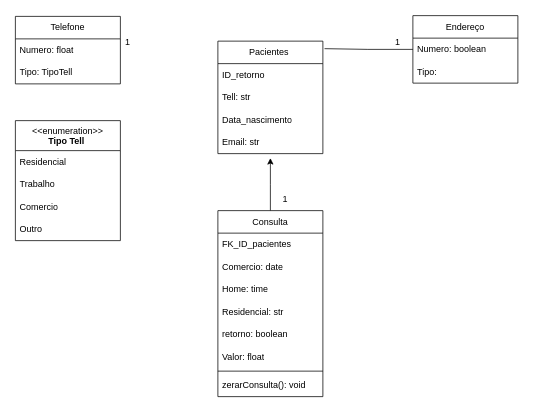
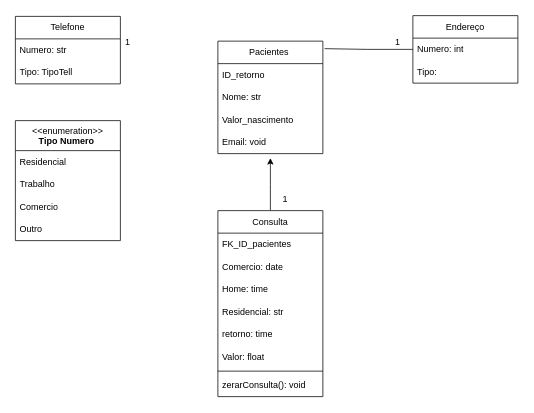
- <mxCell id="9" value="Numero: boolean" style="text;strokeColor=none;fillColor=none;align=left;verticalAlign=middle;spacingLeft=4;spacingRight=4;overflow=hidden;points=[[0,0.5],[1,0.5]];portConstraint=eastwest;rotatable=0;whiteSpace=wrap;html=1;" vertex="1" parent="8"><mxGeometry y="30" width="140" height="30" as="geometry" /></mxCell>
+ <mxCell id="9" value="Numero: int" style="text;strokeColor=none;fillColor=none;align=left;verticalAlign=middle;spacingLeft=4;spacingRight=4;overflow=hidden;points=[[0,0.5],[1,0.5]];portConstraint=eastwest;rotatable=0;whiteSpace=wrap;html=1;" vertex="1" parent="8"><mxGeometry y="30" width="140" height="30" as="geometry" /></mxCell>
- <mxCell id="12" value="Numero: float" style="text;strokeColor=none;fillColor=none;align=left;verticalAlign=middle;spacingLeft=4;spacingRight=4;overflow=hidden;points=[[0,0.5],[1,0.5]];portConstraint=eastwest;rotatable=0;whiteSpace=wrap;html=1;" vertex="1" parent="11"><mxGeometry y="30" width="140" height="30" as="geometry" /></mxCell>
+ <mxCell id="12" value="Numero: str" style="text;strokeColor=none;fillColor=none;align=left;verticalAlign=middle;spacingLeft=4;spacingRight=4;overflow=hidden;points=[[0,0.5],[1,0.5]];portConstraint=eastwest;rotatable=0;whiteSpace=wrap;html=1;" vertex="1" parent="11"><mxGeometry y="30" width="140" height="30" as="geometry" /></mxCell>
- <mxCell id="4" value="Tell: str" style="text;strokeColor=none;fillColor=none;align=left;verticalAlign=middle;spacingLeft=4;spacingRight=4;overflow=hidden;points=[[0,0.5],[1,0.5]];portConstraint=eastwest;rotatable=0;whiteSpace=wrap;html=1;" vertex="1" parent="2"><mxGeometry y="60" width="140" height="30" as="geometry" /></mxCell>
+ <mxCell id="4" value="Nome: str" style="text;strokeColor=none;fillColor=none;align=left;verticalAlign=middle;spacingLeft=4;spacingRight=4;overflow=hidden;points=[[0,0.5],[1,0.5]];portConstraint=eastwest;rotatable=0;whiteSpace=wrap;html=1;" vertex="1" parent="2"><mxGeometry y="60" width="140" height="30" as="geometry" /></mxCell>
- <mxCell id="5" value="Data_nascimento" style="text;strokeColor=none;fillColor=none;align=left;verticalAlign=middle;spacingLeft=4;spacingRight=4;overflow=hidden;points=[[0,0.5],[1,0.5]];portConstraint=eastwest;rotatable=0;whiteSpace=wrap;html=1;" vertex="1" parent="2"><mxGeometry y="90" width="140" height="30" as="geometry" /></mxCell>
+ <mxCell id="5" value="Valor_nascimento" style="text;strokeColor=none;fillColor=none;align=left;verticalAlign=middle;spacingLeft=4;spacingRight=4;overflow=hidden;points=[[0,0.5],[1,0.5]];portConstraint=eastwest;rotatable=0;whiteSpace=wrap;html=1;" vertex="1" parent="2"><mxGeometry y="90" width="140" height="30" as="geometry" /></mxCell>
- <mxCell id="24" value="&amp;lt;&amp;lt;enumeration&amp;gt;&amp;gt;&lt;br&gt;&lt;b&gt;Tipo Tell&amp;nbsp;&lt;/b&gt;" style="swimlane;fontStyle=0;align=center;verticalAlign=top;childLayout=stackLayout;horizontal=1;startSize=40;horizontalStack=0;resizeParent=1;resizeParentMax=0;resizeLast=0;collapsible=0;marginBottom=0;html=1;whiteSpace=wrap;" vertex="1" parent="1"><mxGeometry x="20" y="160" width="140" height="160" as="geometry" /></mxCell>
+ <mxCell id="24" value="&amp;lt;&amp;lt;enumeration&amp;gt;&amp;gt;&lt;br&gt;&lt;b&gt;Tipo Numero&amp;nbsp;&lt;/b&gt;" style="swimlane;fontStyle=0;align=center;verticalAlign=top;childLayout=stackLayout;horizontal=1;startSize=40;horizontalStack=0;resizeParent=1;resizeParentMax=0;resizeLast=0;collapsible=0;marginBottom=0;html=1;whiteSpace=wrap;" vertex="1" parent="1"><mxGeometry x="20" y="160" width="140" height="160" as="geometry" /></mxCell>
- <mxCell id="6" value="Email: str&lt;br&gt;" style="text;strokeColor=none;fillColor=none;align=left;verticalAlign=middle;spacingLeft=4;spacingRight=4;overflow=hidden;points=[[0,0.5],[1,0.5]];portConstraint=eastwest;rotatable=0;whiteSpace=wrap;html=1;" vertex="1" parent="2"><mxGeometry y="120" width="140" height="30" as="geometry" /></mxCell>
+ <mxCell id="6" value="Email: void&lt;br&gt;" style="text;strokeColor=none;fillColor=none;align=left;verticalAlign=middle;spacingLeft=4;spacingRight=4;overflow=hidden;points=[[0,0.5],[1,0.5]];portConstraint=eastwest;rotatable=0;whiteSpace=wrap;html=1;" vertex="1" parent="2"><mxGeometry y="120" width="140" height="30" as="geometry" /></mxCell>
- <mxCell id="20" value="retorno: boolean" style="text;strokeColor=none;fillColor=none;align=left;verticalAlign=middle;spacingLeft=4;spacingRight=4;overflow=hidden;points=[[0,0.5],[1,0.5]];portConstraint=eastwest;rotatable=0;whiteSpace=wrap;html=1;" vertex="1" parent="15"><mxGeometry y="150" width="140" height="30" as="geometry" /></mxCell>
+ <mxCell id="20" value="retorno: time" style="text;strokeColor=none;fillColor=none;align=left;verticalAlign=middle;spacingLeft=4;spacingRight=4;overflow=hidden;points=[[0,0.5],[1,0.5]];portConstraint=eastwest;rotatable=0;whiteSpace=wrap;html=1;" vertex="1" parent="15"><mxGeometry y="150" width="140" height="30" as="geometry" /></mxCell>
